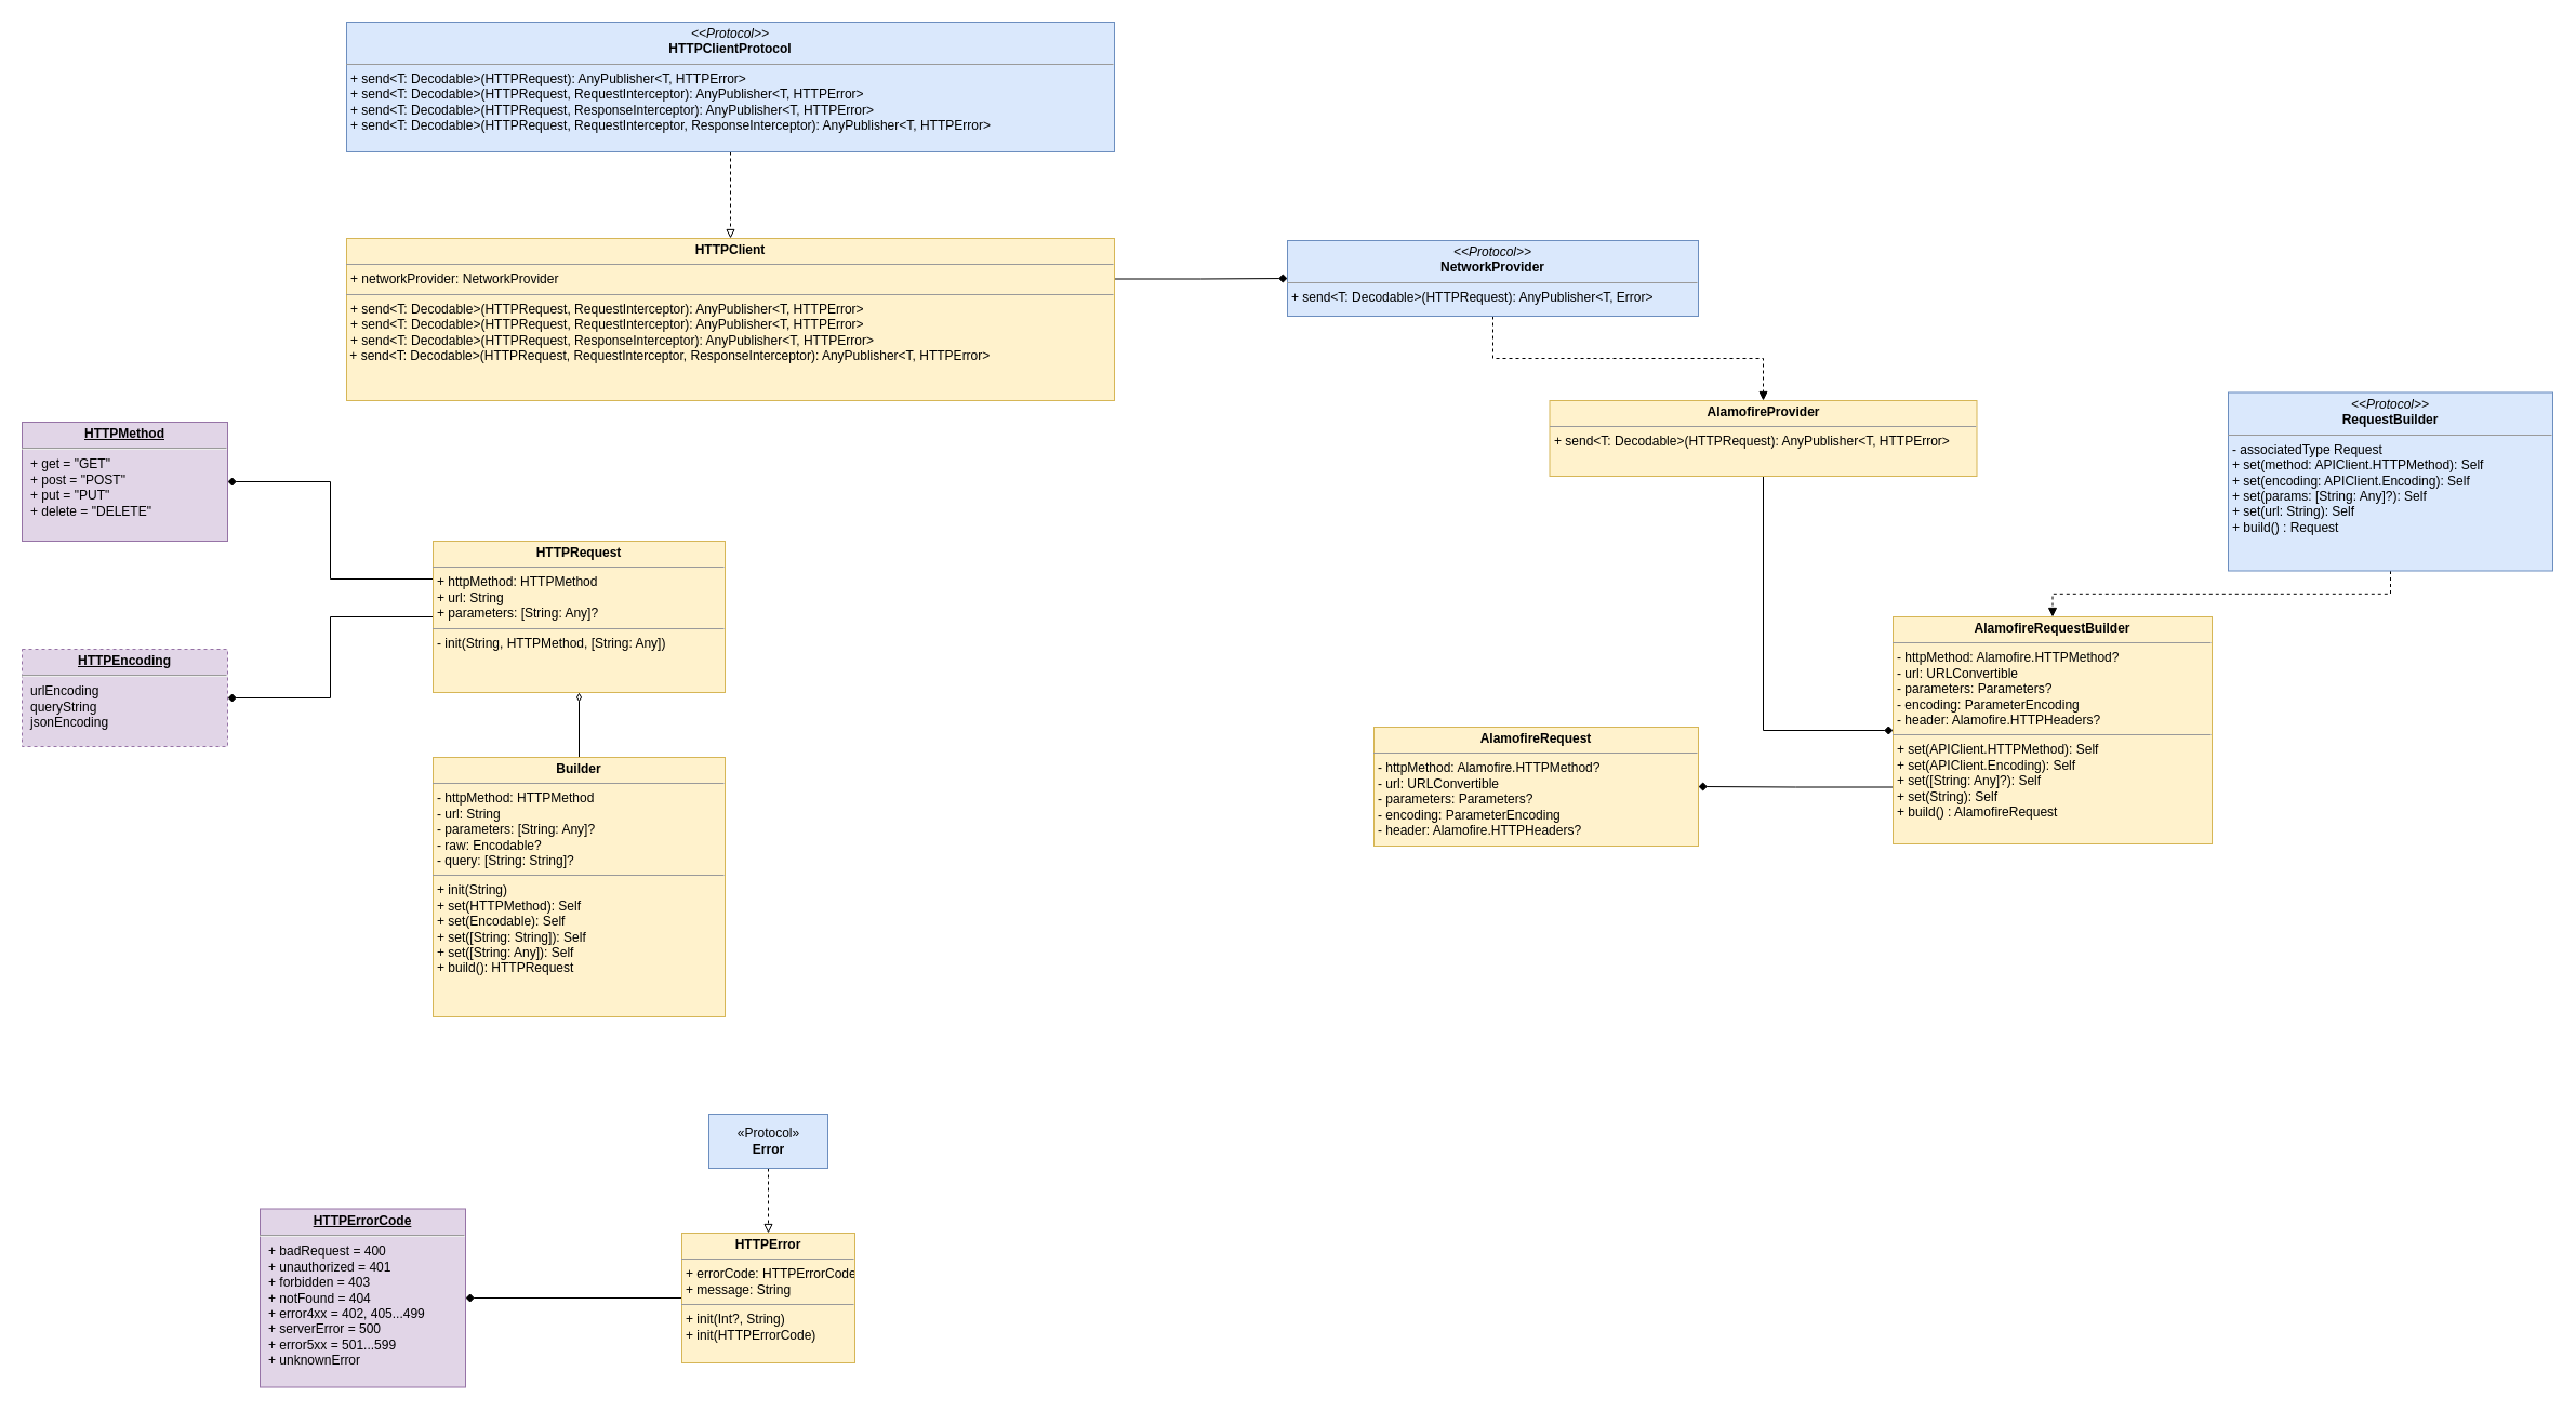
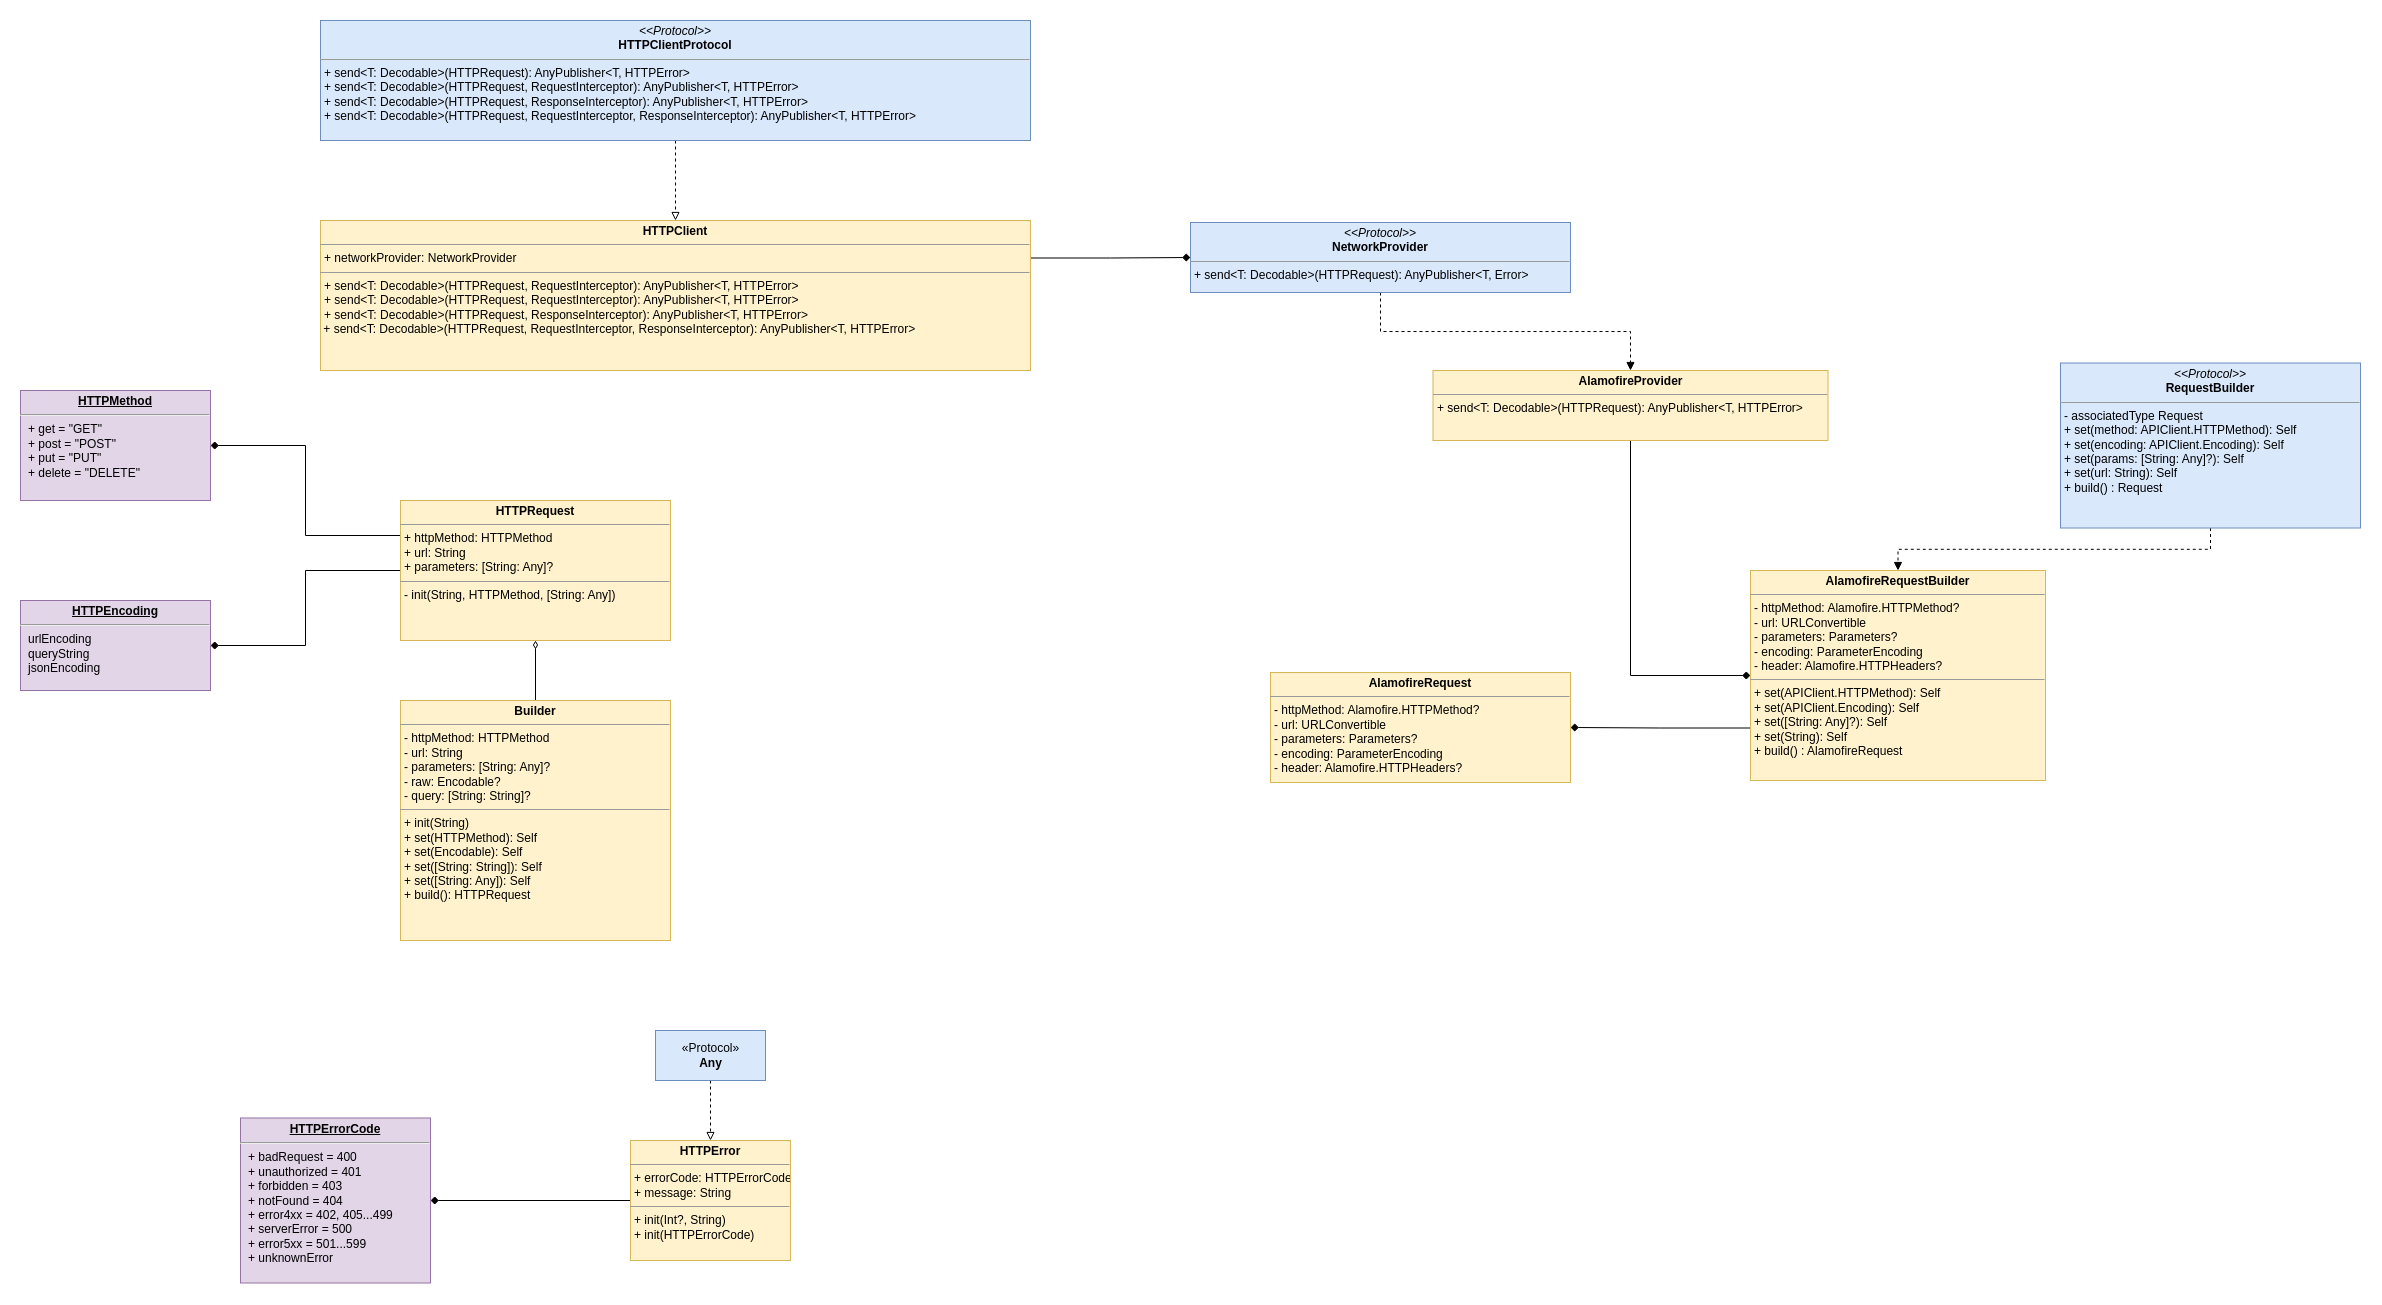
- <mxCell id="13" value="&lt;p style=&quot;margin: 0px ; margin-top: 4px ; text-align: center ; text-decoration: underline&quot;&gt;&lt;b&gt;HTTPEncoding&lt;/b&gt;&lt;/p&gt;&lt;hr&gt;&lt;p style=&quot;margin: 0px ; margin-left: 8px&quot;&gt;urlEncoding&lt;br&gt;queryString&lt;br&gt;jsonEncoding&lt;/p&gt;" style="verticalAlign=top;align=left;overflow=fill;fontSize=12;fontFamily=Helvetica;html=1;comic=0;strokeColor=#9673a6;fillColor=#e1d5e7;dashed=1;" parent="1" vertex="1"><mxGeometry x="20" y="600" width="190" height="90" as="geometry" /></mxCell>
+ <mxCell id="13" value="&lt;p style=&quot;margin: 0px ; margin-top: 4px ; text-align: center ; text-decoration: underline&quot;&gt;&lt;b&gt;HTTPEncoding&lt;/b&gt;&lt;/p&gt;&lt;hr&gt;&lt;p style=&quot;margin: 0px ; margin-left: 8px&quot;&gt;urlEncoding&lt;br&gt;queryString&lt;br&gt;jsonEncoding&lt;/p&gt;" style="verticalAlign=top;align=left;overflow=fill;fontSize=12;fontFamily=Helvetica;html=1;comic=0;strokeColor=#9673a6;fillColor=#e1d5e7;" parent="1" vertex="1"><mxGeometry x="20" y="600" width="190" height="90" as="geometry" /></mxCell>
- <mxCell id="17" value="«Protocol»&lt;br&gt;&lt;b&gt;Error&lt;/b&gt;" style="html=1;comic=0;strokeColor=#6c8ebf;fillColor=#dae8fc;" parent="1" vertex="1"><mxGeometry x="655" y="1030" width="110" height="50" as="geometry" /></mxCell>
+ <mxCell id="17" value="«Protocol»&lt;br&gt;&lt;b&gt;Any&lt;/b&gt;" style="html=1;comic=0;strokeColor=#6c8ebf;fillColor=#dae8fc;" parent="1" vertex="1"><mxGeometry x="655" y="1030" width="110" height="50" as="geometry" /></mxCell>
